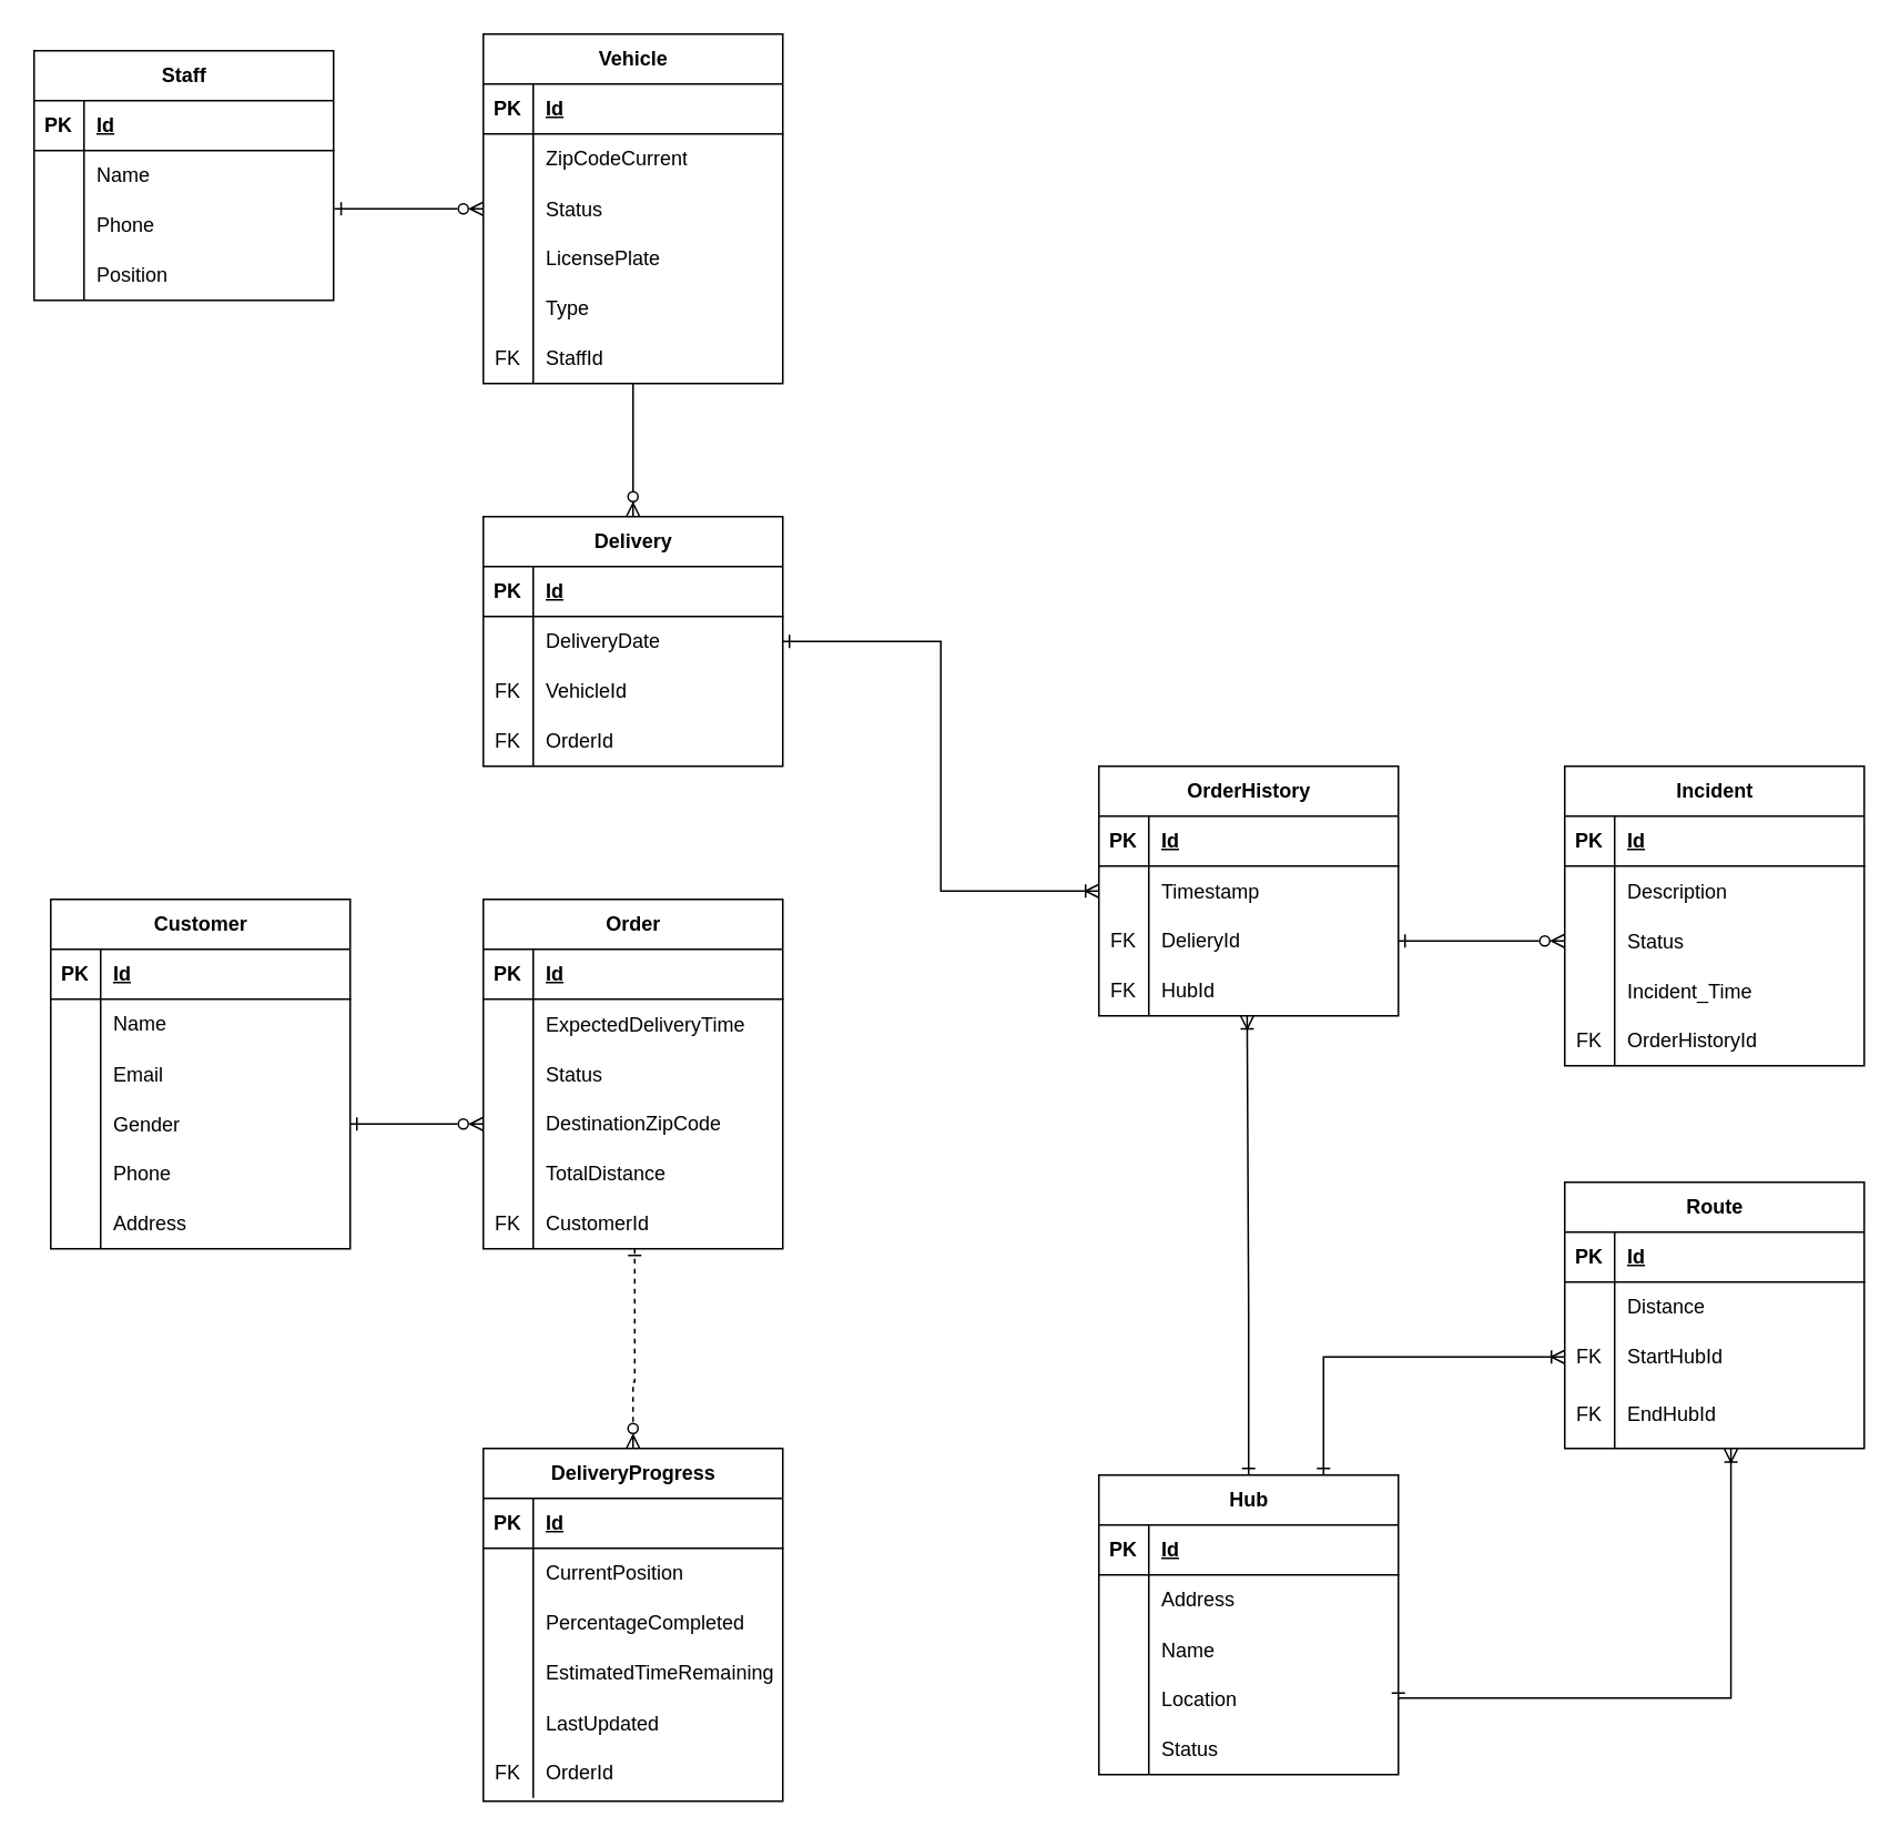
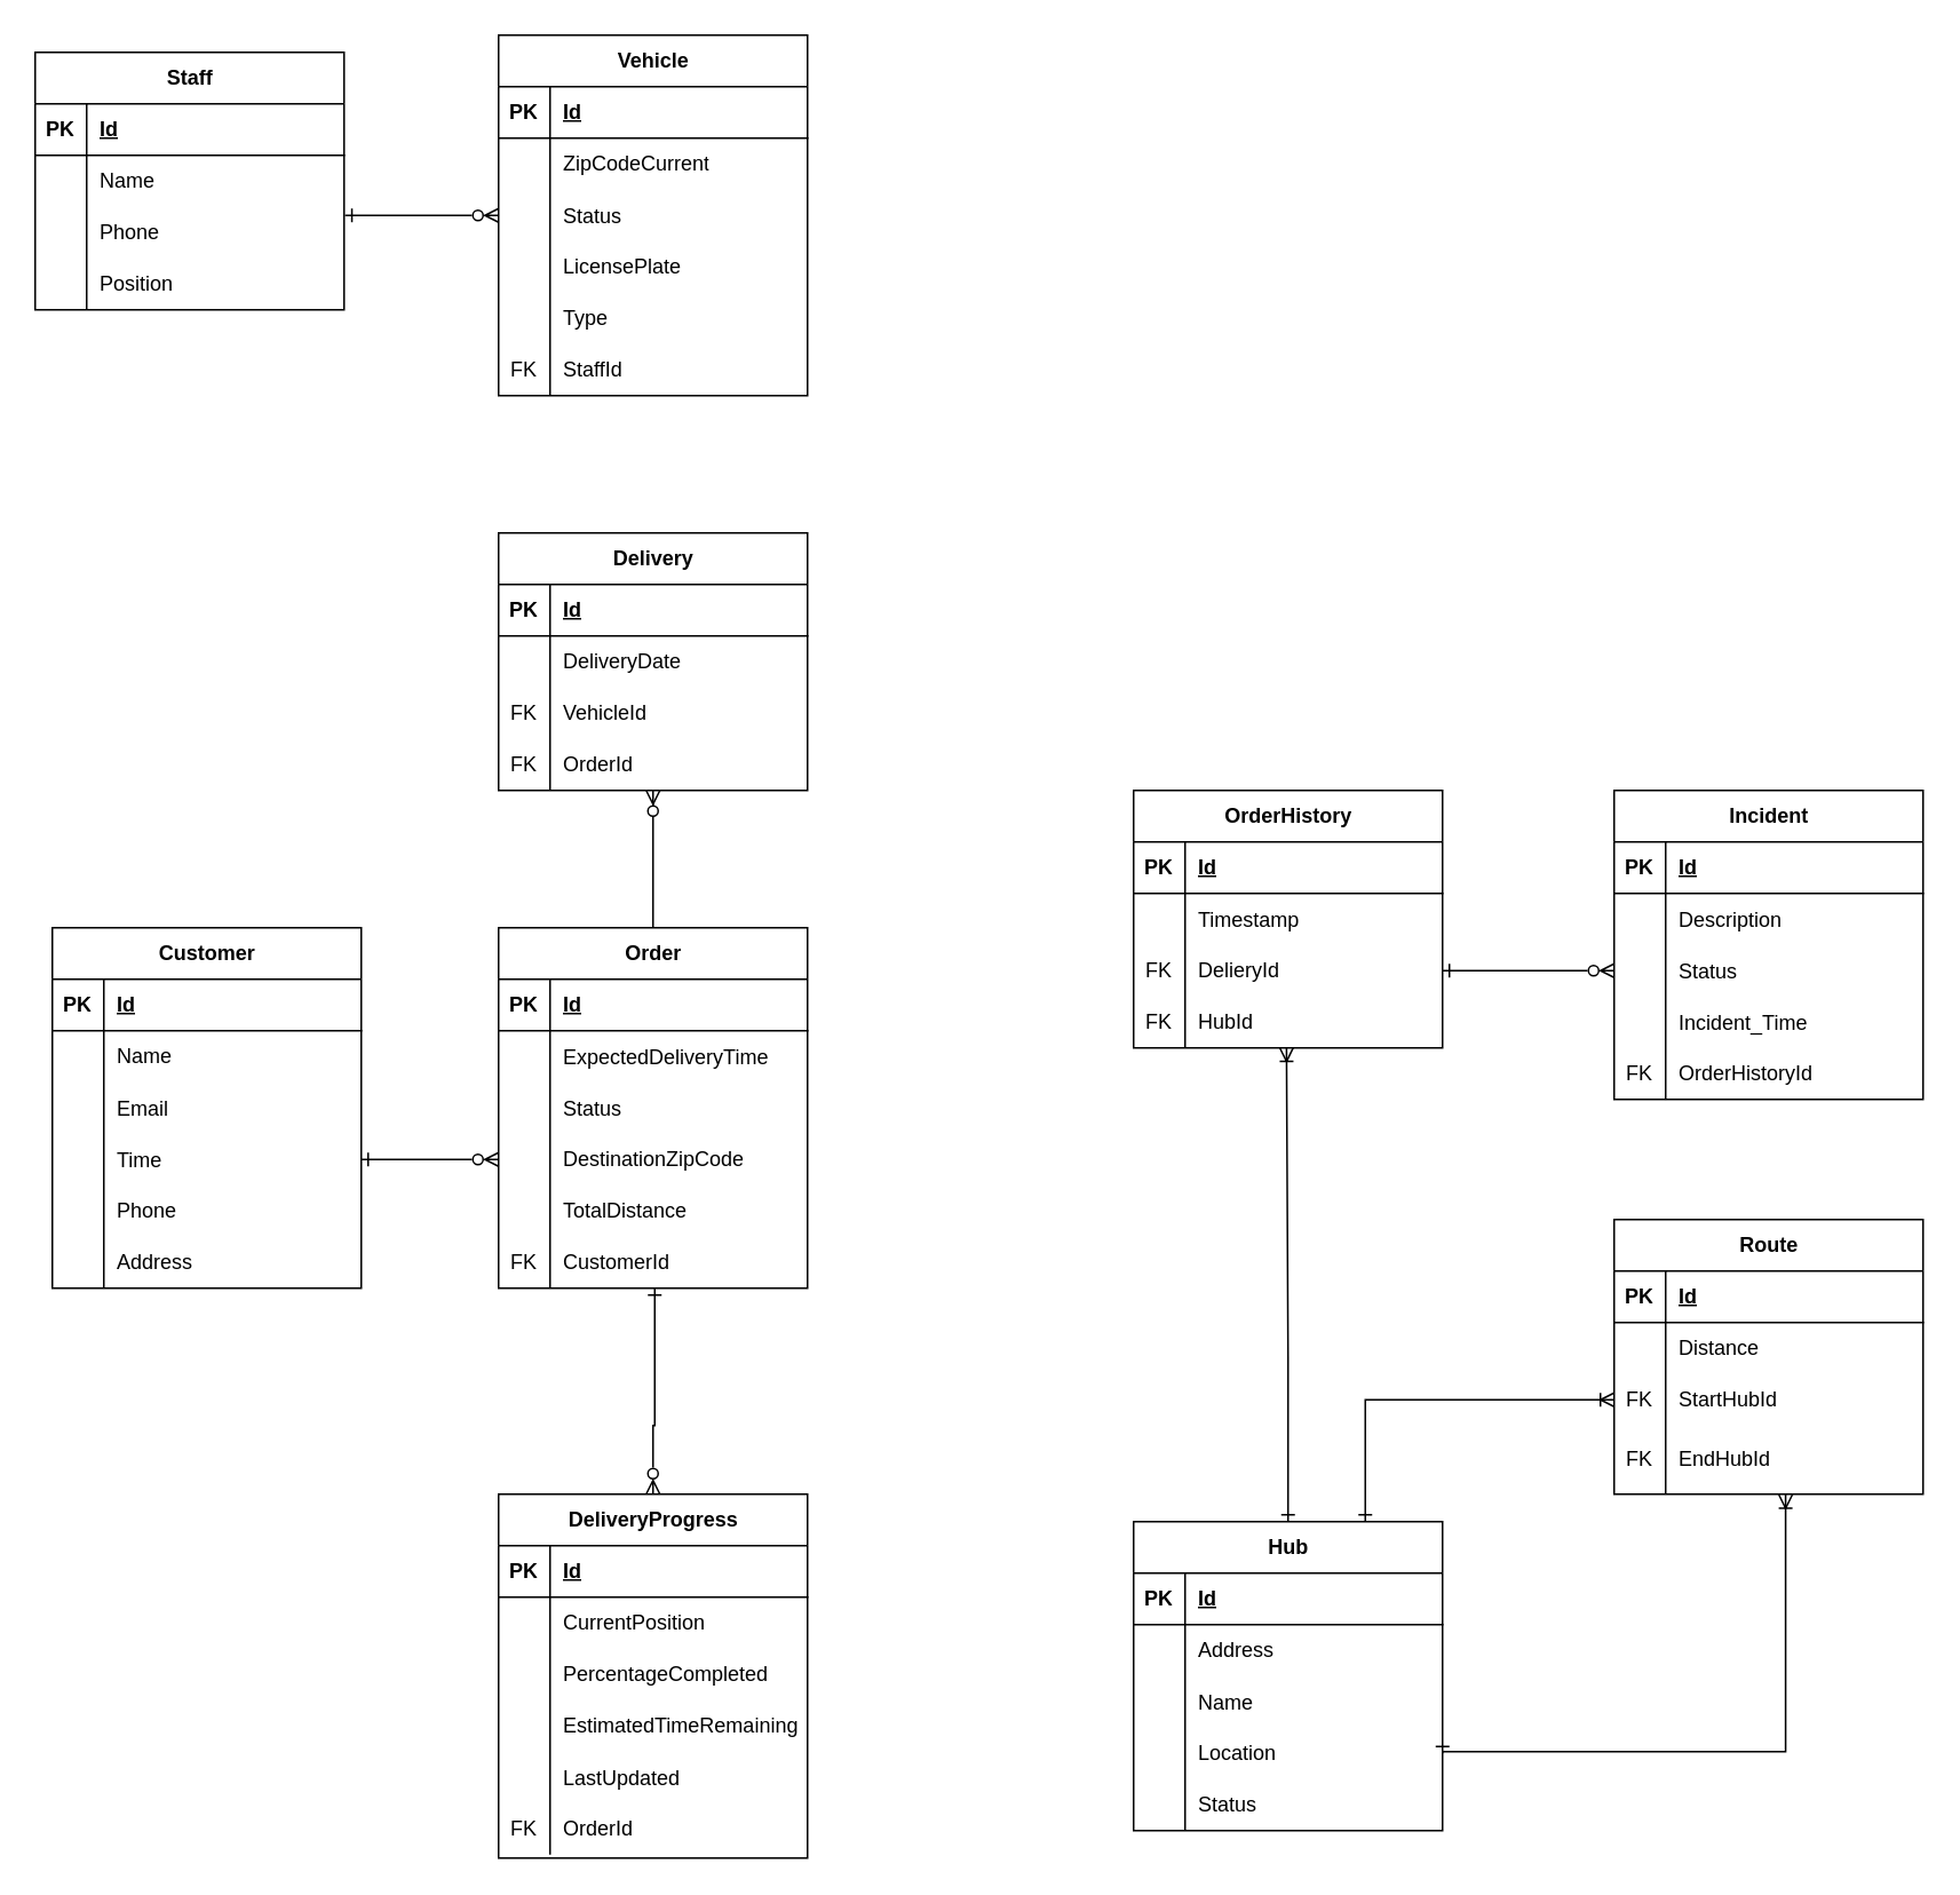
- <mxCell id="170" value="" style="fontSize=12;html=1;endArrow=ERzeroToMany;endFill=1;rounded=0;entryX=0.5;entryY=0;entryDx=0;entryDy=0;" edge="1" parent="1" source="120" target="157"><mxGeometry width="100" height="100" relative="1" as="geometry"><mxPoint x="10" y="380" as="sourcePoint" /><mxPoint x="110" y="280" as="targetPoint" /></mxGeometry></mxCell>
- <mxCell id="172" value="" style="fontSize=12;html=1;endArrow=ERoneToMany;rounded=0;edgeStyle=orthogonalEdgeStyle;startArrow=ERone;startFill=0;" edge="1" parent="1" source="157" target="85"><mxGeometry width="100" height="100" relative="1" as="geometry"><mxPoint x="190" y="330" as="sourcePoint" /><mxPoint x="290" y="230" as="targetPoint" /></mxGeometry></mxCell>
+ <mxCell id="171" value="" style="fontSize=12;html=1;endArrow=ERzeroToMany;endFill=1;rounded=0;" edge="1" parent="1" source="2" target="157"><mxGeometry width="100" height="100" relative="1" as="geometry"><mxPoint x="50" y="570" as="sourcePoint" /><mxPoint x="150" y="470" as="targetPoint" /></mxGeometry></mxCell>
- <mxCell id="64" value="Gender" style="shape=partialRectangle;connectable=0;fillColor=none;top=0;left=0;bottom=0;right=0;align=left;spacingLeft=6;overflow=hidden;" vertex="1" parent="62"><mxGeometry x="30" width="150" height="30" as="geometry"><mxRectangle width="150" height="30" as="alternateBounds" /></mxGeometry></mxCell>
+ <mxCell id="64" value="Time" style="shape=partialRectangle;connectable=0;fillColor=none;top=0;left=0;bottom=0;right=0;align=left;spacingLeft=6;overflow=hidden;" vertex="1" parent="62"><mxGeometry x="30" width="150" height="30" as="geometry"><mxRectangle width="150" height="30" as="alternateBounds" /></mxGeometry></mxCell>
- <mxCell id="118" style="edgeStyle=orthogonalEdgeStyle;rounded=0;orthogonalLoop=1;jettySize=auto;html=1;entryX=0.5;entryY=0;entryDx=0;entryDy=0;endArrow=ERzeroToMany;endFill=0;startArrow=ERone;startFill=0;dashed=1;" edge="1" parent="1" target="99" source="2"><mxGeometry relative="1" as="geometry"><mxPoint x="380" y="780" as="sourcePoint" /><Array as="points"><mxPoint x="381" y="830" /><mxPoint x="380" y="830" /></Array></mxGeometry></mxCell>
+ <mxCell id="118" style="edgeStyle=orthogonalEdgeStyle;rounded=0;orthogonalLoop=1;jettySize=auto;html=1;entryX=0.5;entryY=0;entryDx=0;entryDy=0;endArrow=ERzeroToMany;endFill=0;startArrow=ERone;startFill=0;" edge="1" parent="1" target="99" source="2"><mxGeometry relative="1" as="geometry"><mxPoint x="380" y="780" as="sourcePoint" /><Array as="points"><mxPoint x="381" y="830" /><mxPoint x="380" y="830" /></Array></mxGeometry></mxCell>
